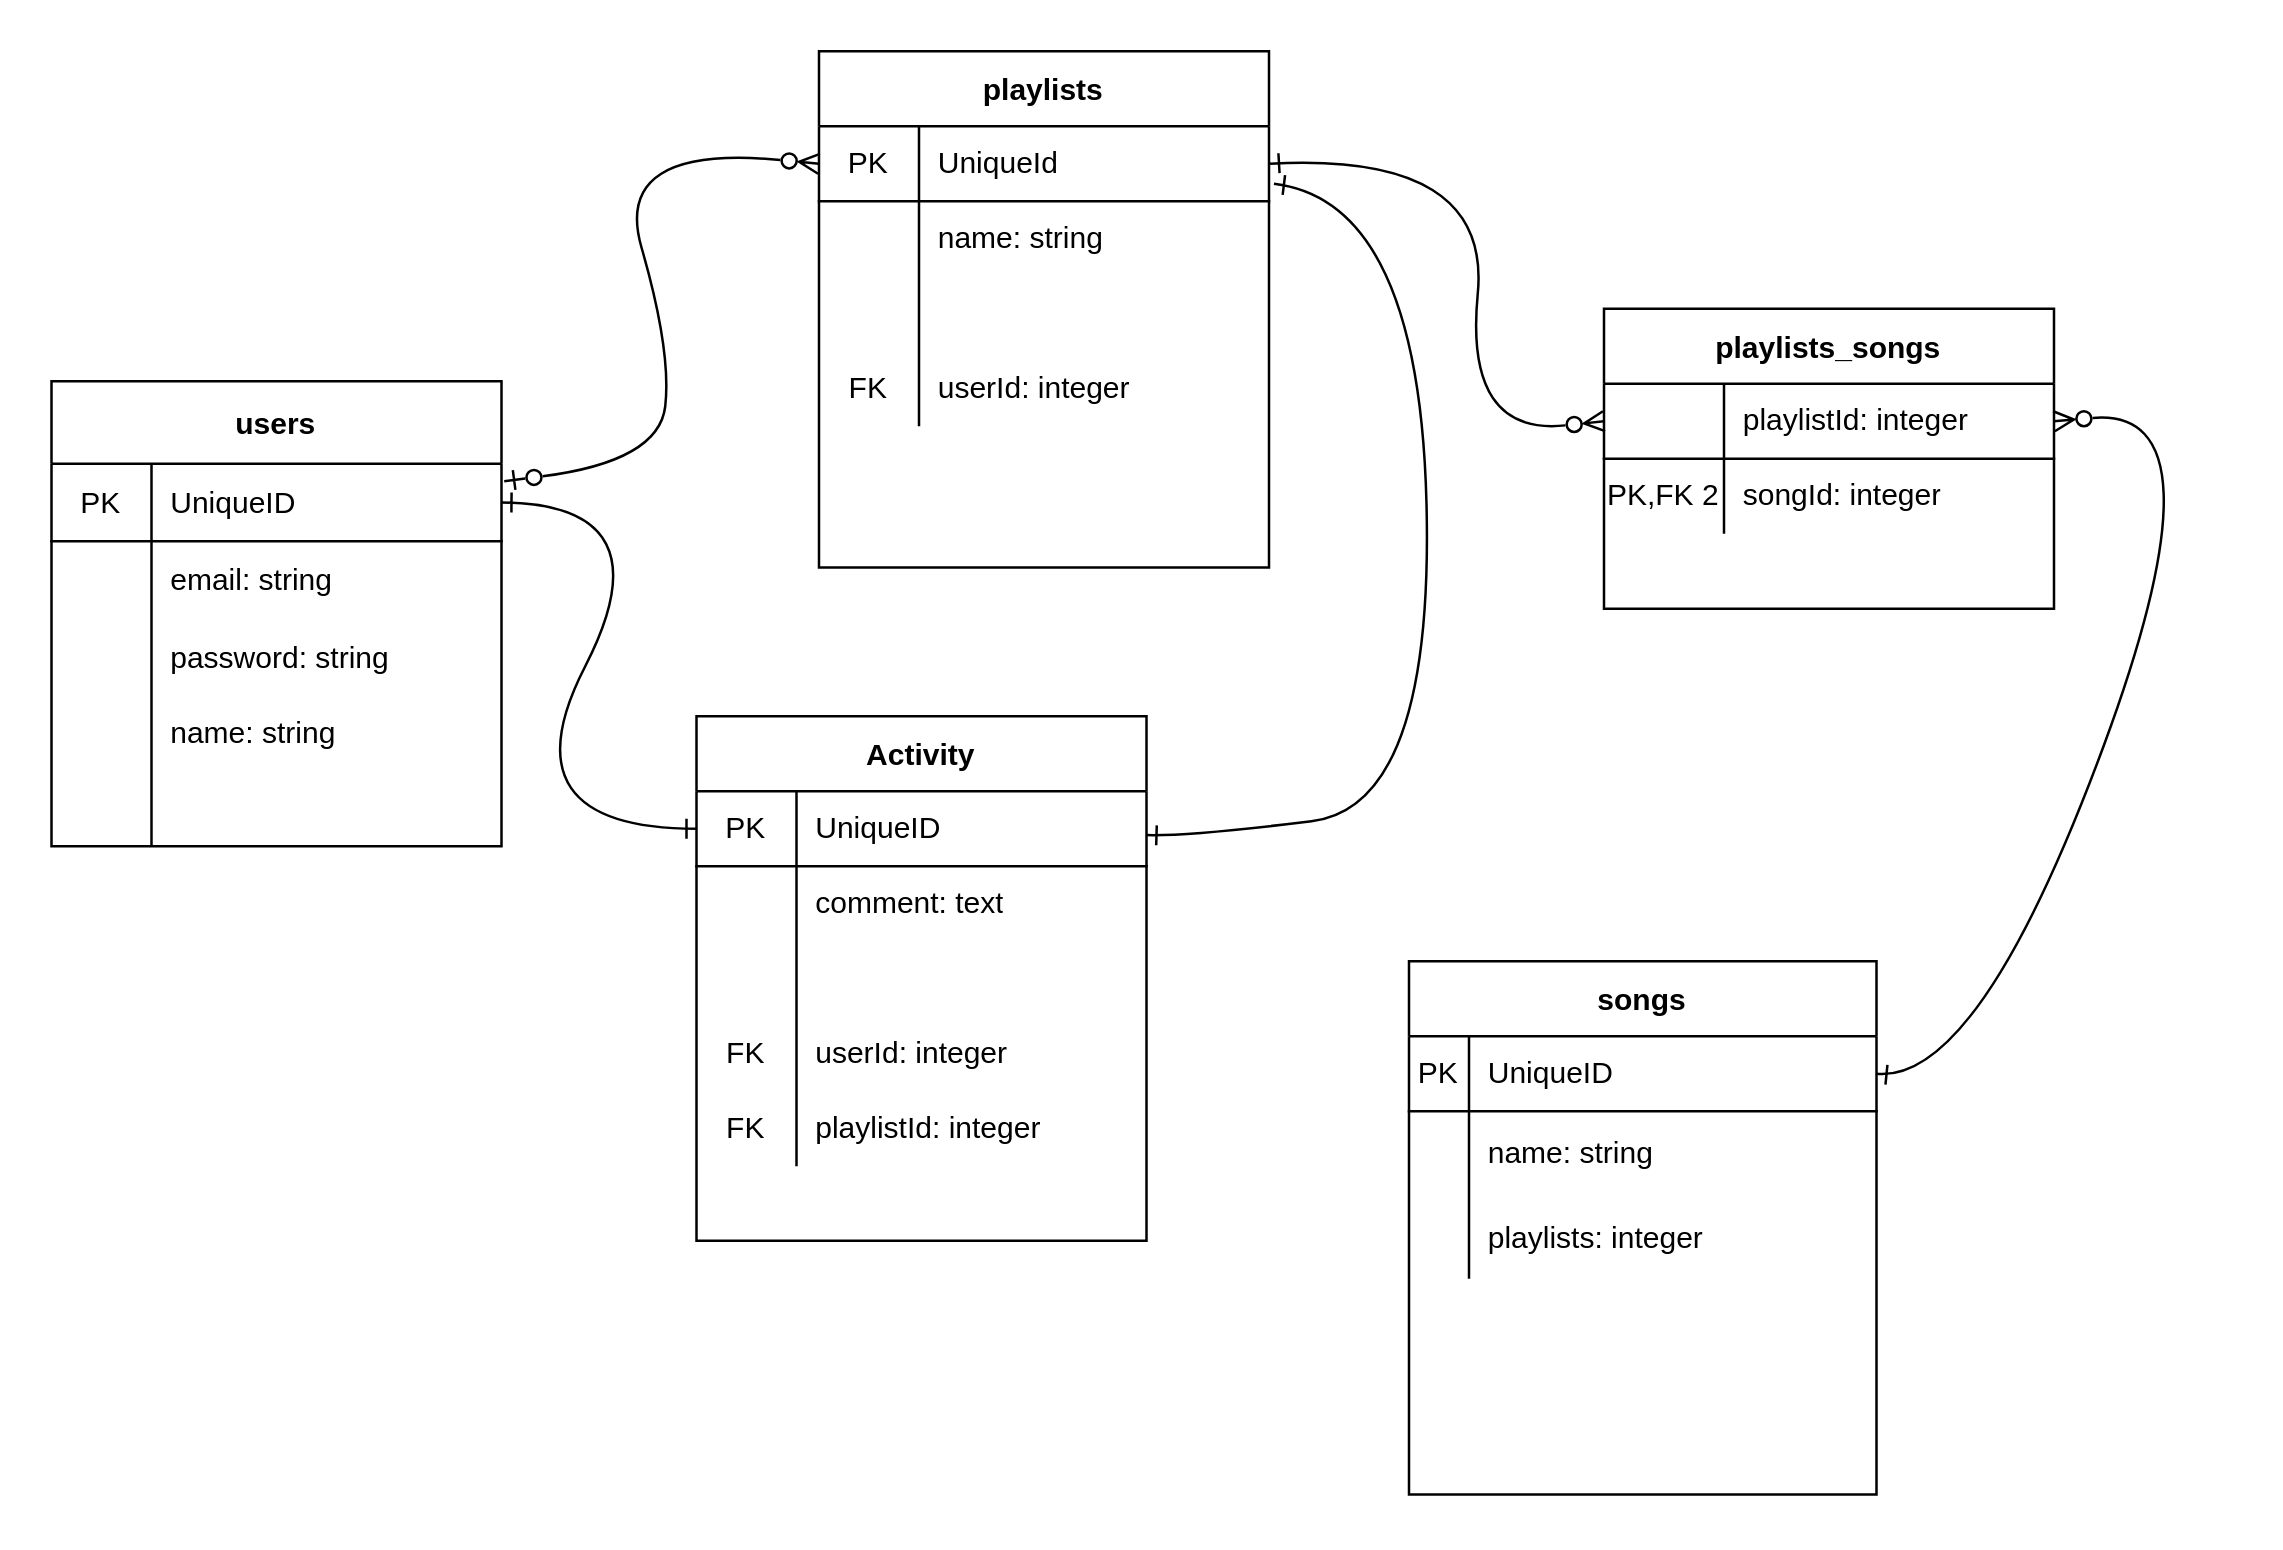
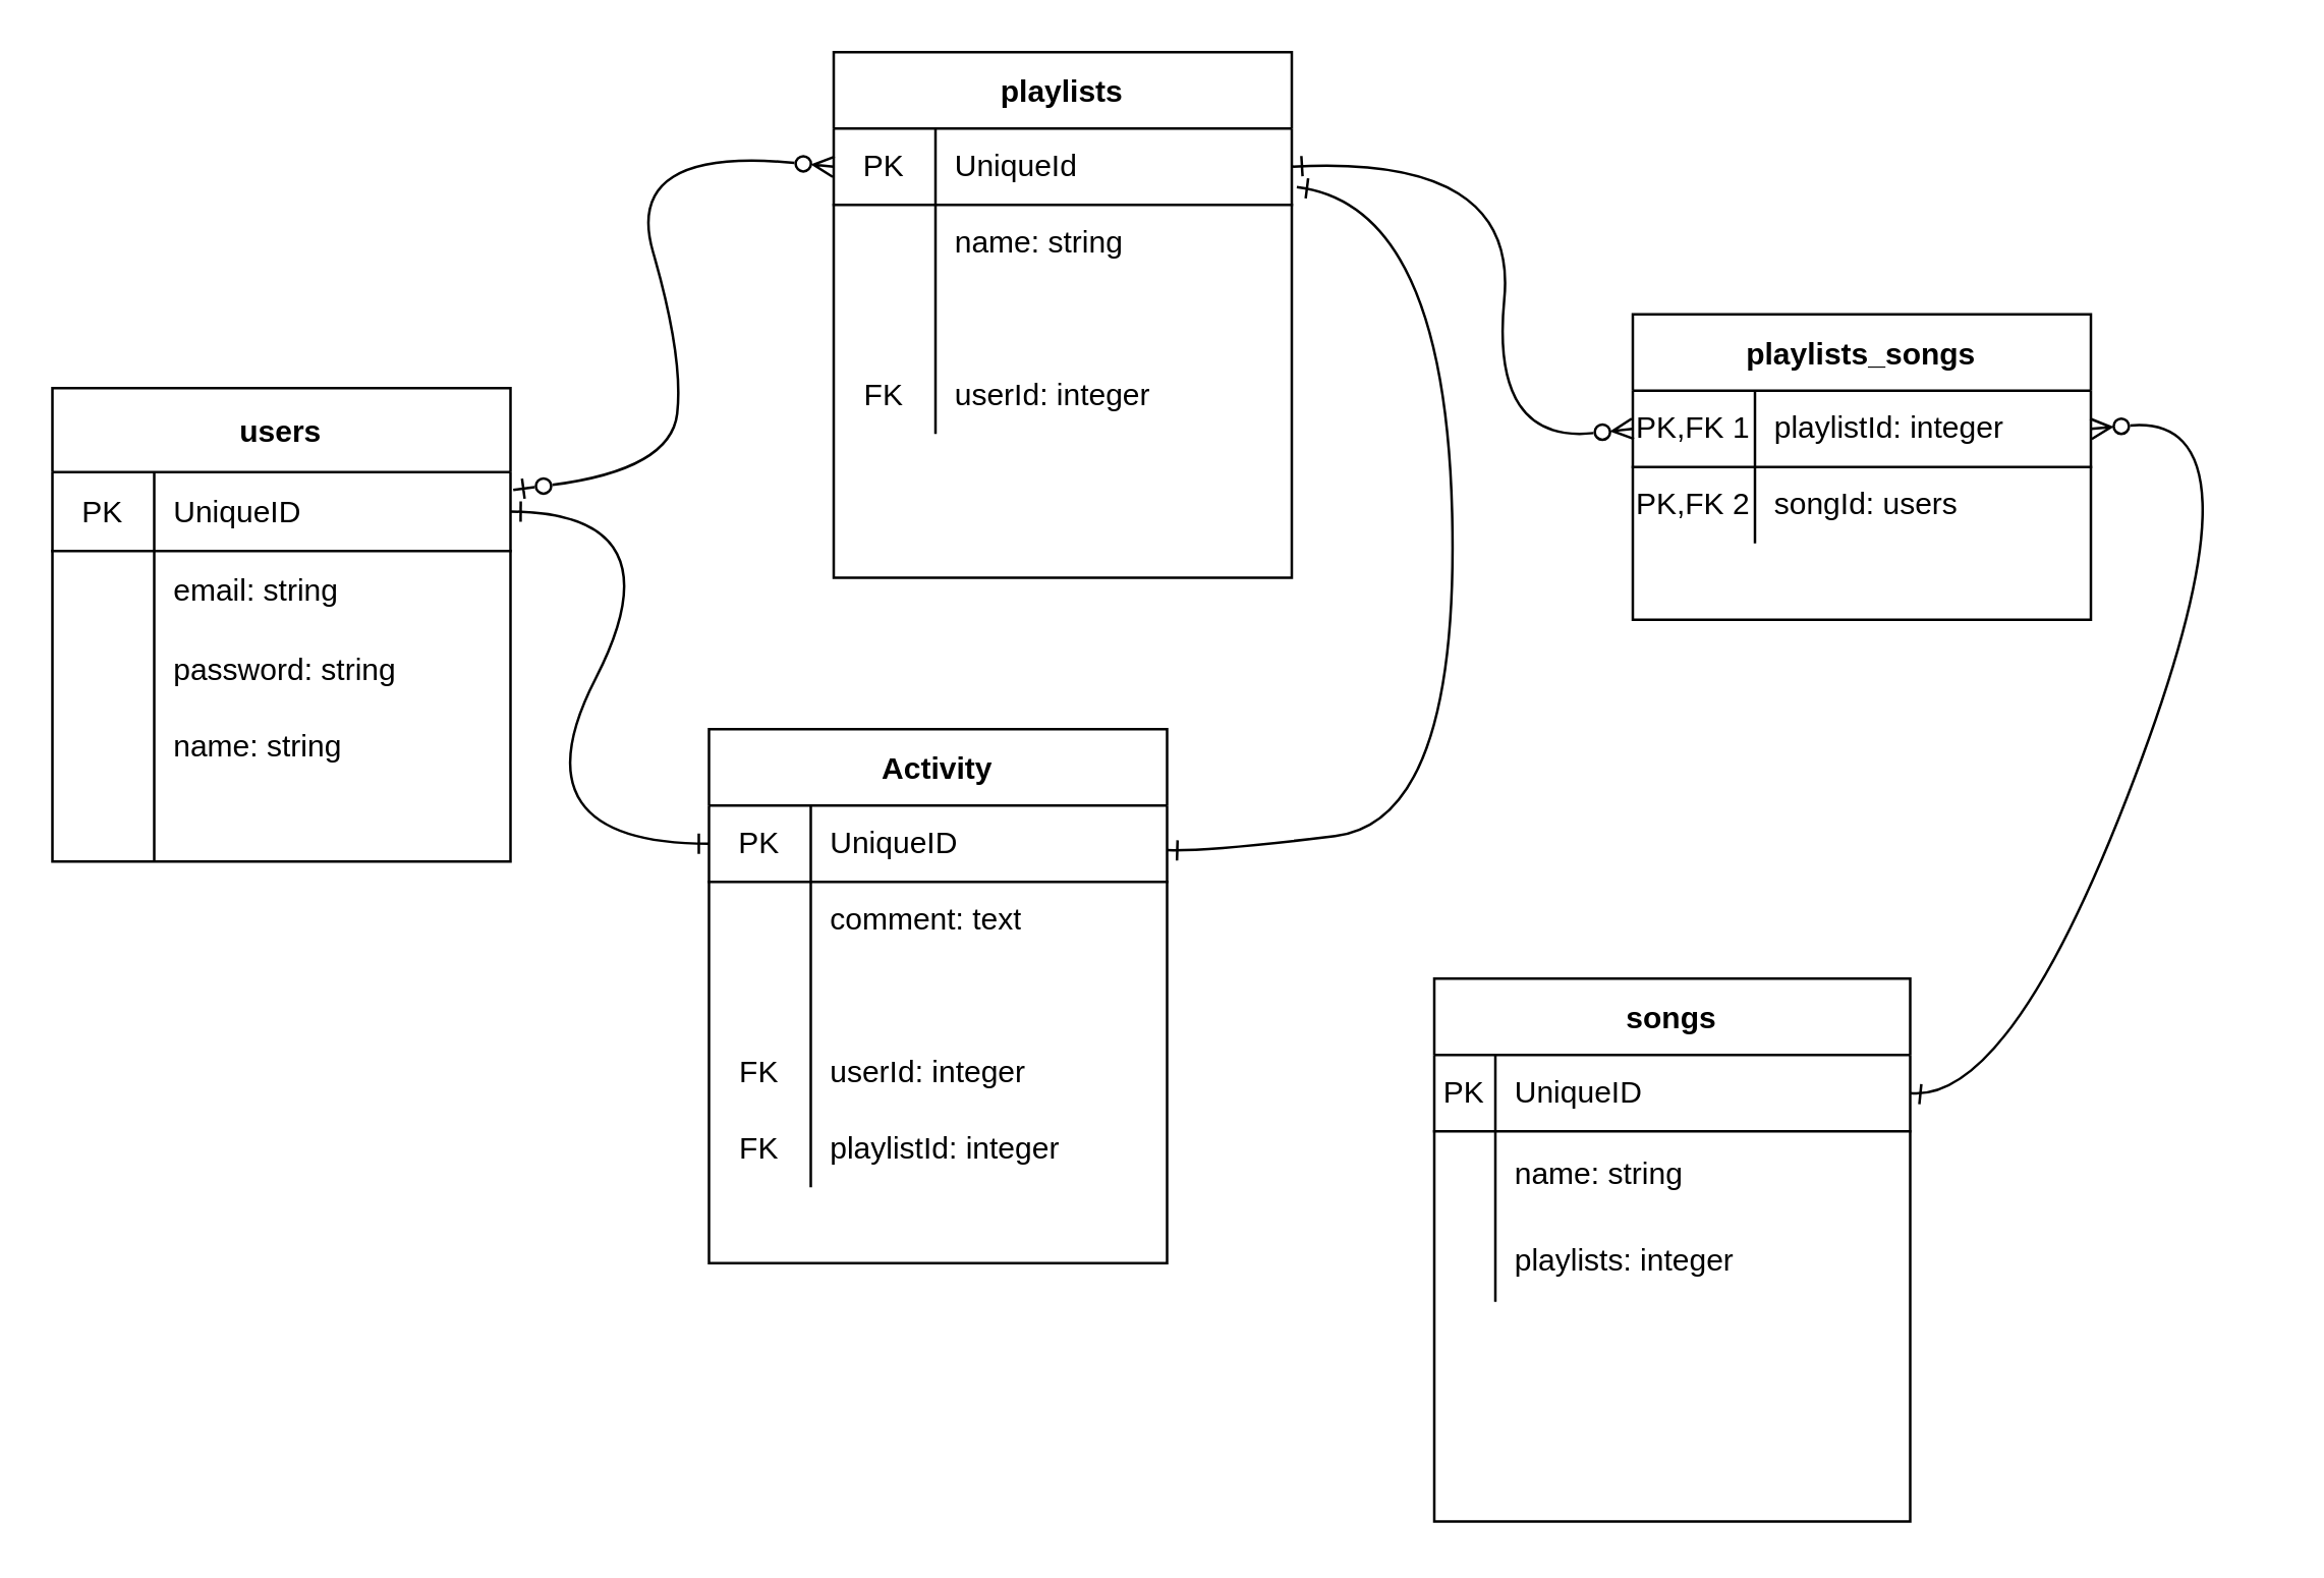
+ <mxCell id="44" value="PK,FK 1" style="shape=partialRectangle;html=1;whiteSpace=wrap;connectable=0;fillColor=none;top=0;left=0;bottom=0;right=0;overflow=hidden;pointerEvents=1;" parent="43" vertex="1"><mxGeometry width="48" height="30" as="geometry"><mxRectangle width="48" height="30" as="alternateBounds" /></mxGeometry></mxCell>
- <mxCell id="48" value="songId: integer" style="shape=partialRectangle;html=1;whiteSpace=wrap;connectable=0;fillColor=none;top=0;left=0;bottom=0;right=0;align=left;spacingLeft=6;overflow=hidden;pointerEvents=1;" parent="46" vertex="1"><mxGeometry x="48" width="132" height="30" as="geometry"><mxRectangle width="132" height="30" as="alternateBounds" /></mxGeometry></mxCell>
+ <mxCell id="48" value="songId: users" style="shape=partialRectangle;html=1;whiteSpace=wrap;connectable=0;fillColor=none;top=0;left=0;bottom=0;right=0;align=left;spacingLeft=6;overflow=hidden;pointerEvents=1;" parent="46" vertex="1"><mxGeometry x="48" width="132" height="30" as="geometry"><mxRectangle width="132" height="30" as="alternateBounds" /></mxGeometry></mxCell>
